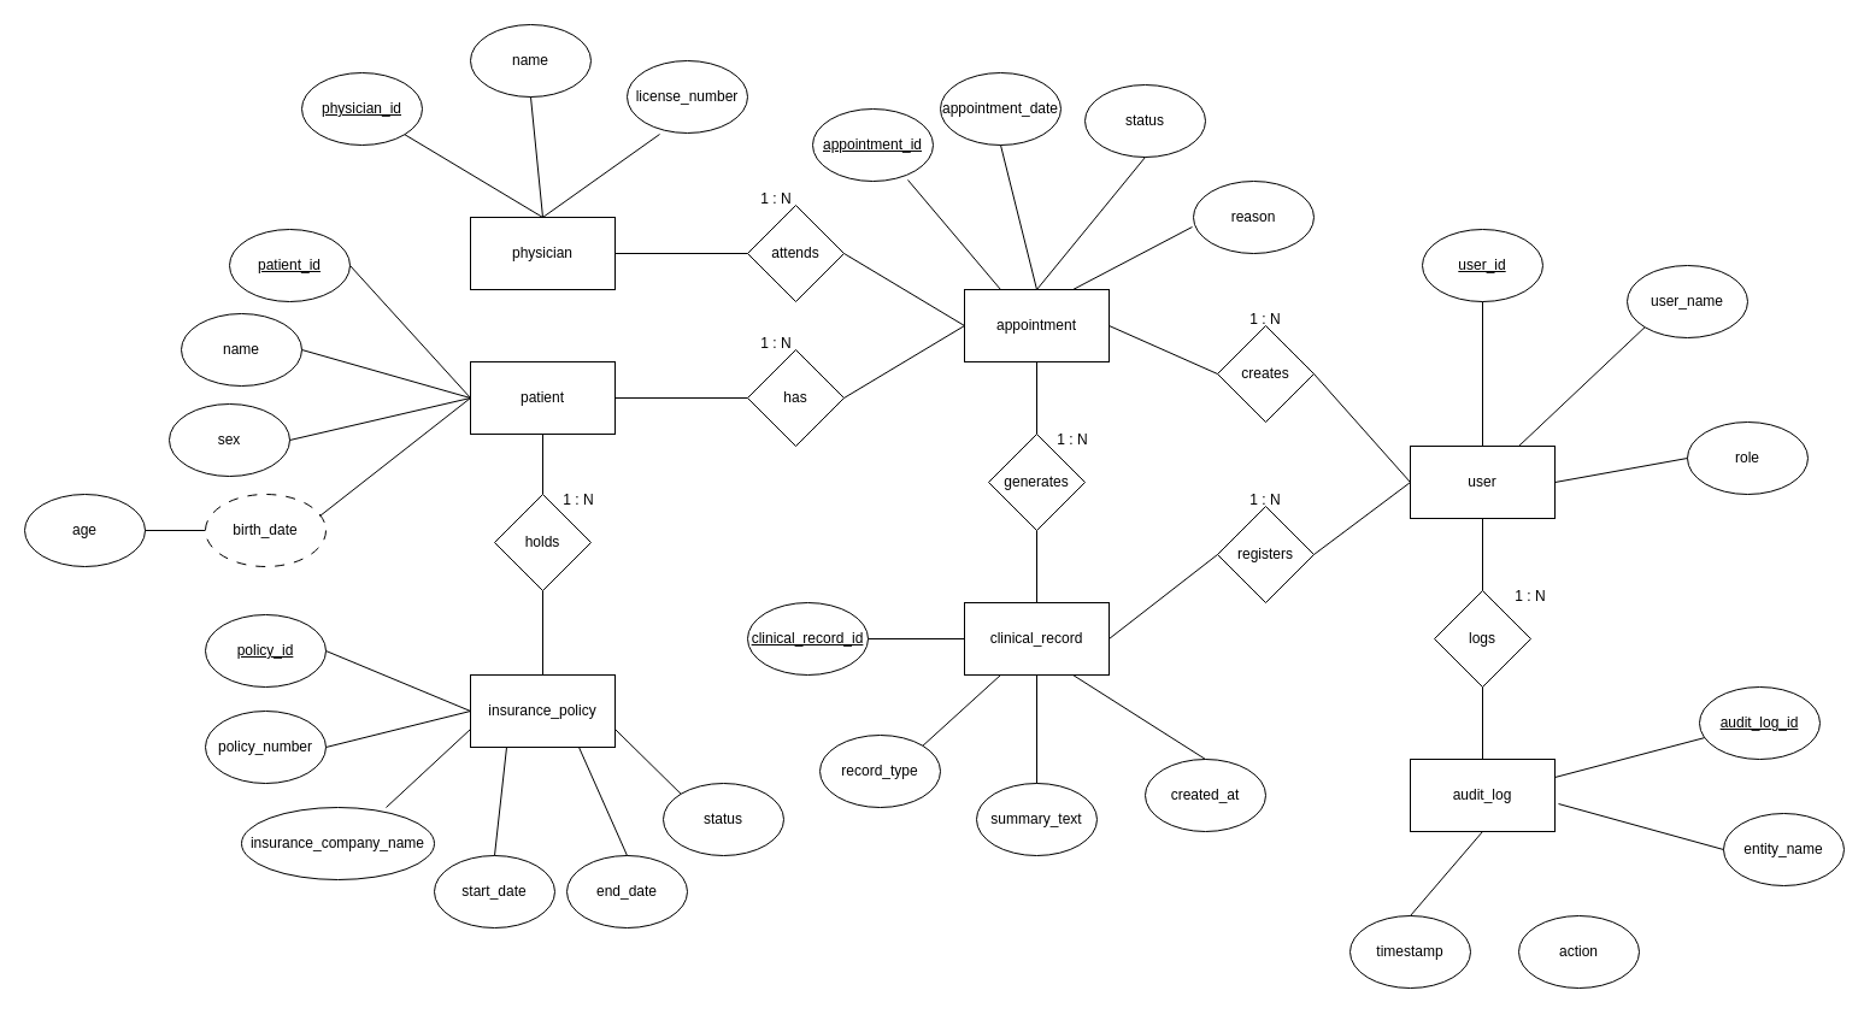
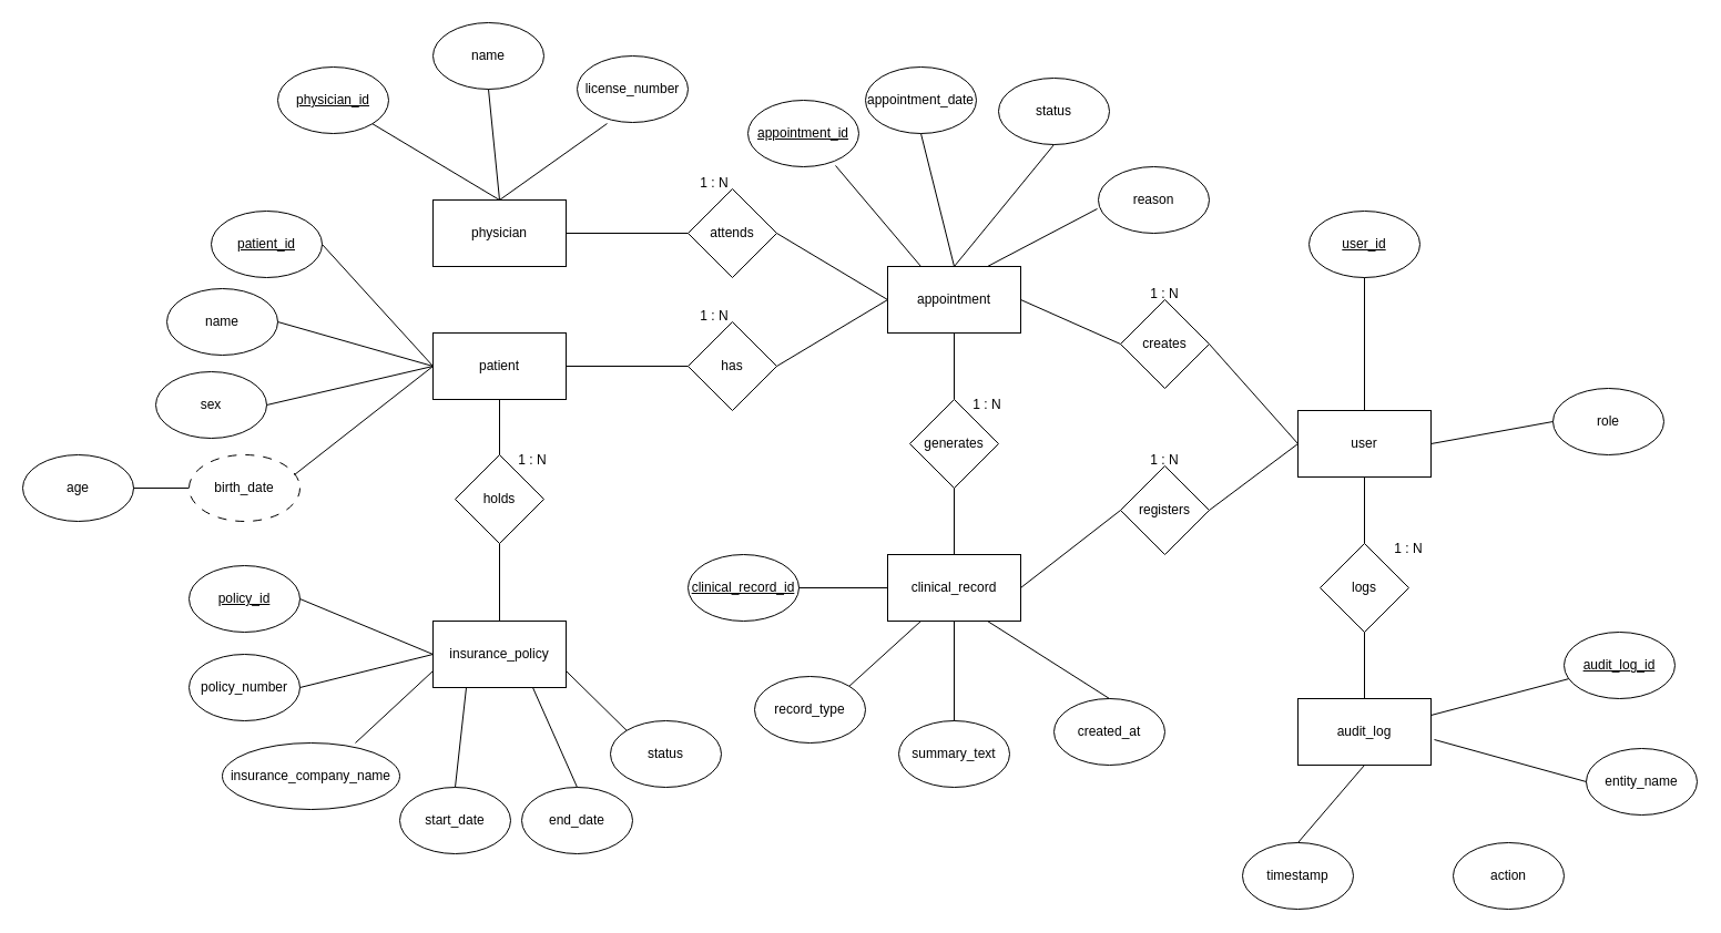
- <mxCell id="80" value="user_name" style="ellipse;whiteSpace=wrap;html=1;" vertex="1" parent="1"><mxGeometry x="1350" y="220" width="100" height="60" as="geometry" /></mxCell>
- <mxCell id="83" value="" style="endArrow=none;html=1;rounded=0;exitX=0.75;exitY=0;exitDx=0;exitDy=0;entryX=0;entryY=1;entryDx=0;entryDy=0;" edge="1" parent="1" source="7" target="80"><mxGeometry width="50" height="50" relative="1" as="geometry"><mxPoint x="1150" y="260" as="sourcePoint" /><mxPoint x="1200" y="210" as="targetPoint" /></mxGeometry></mxCell>
- <mxCell id="86" value="action" style="ellipse;whiteSpace=wrap;html=1;" vertex="1" parent="1"><mxGeometry x="1260" y="760" width="100" height="60" as="geometry" /></mxCell>
+ <mxCell id="86" value="action" style="ellipse;whiteSpace=wrap;html=1;" vertex="1" parent="1"><mxGeometry x="1310" y="760" width="100" height="60" as="geometry" /></mxCell>
